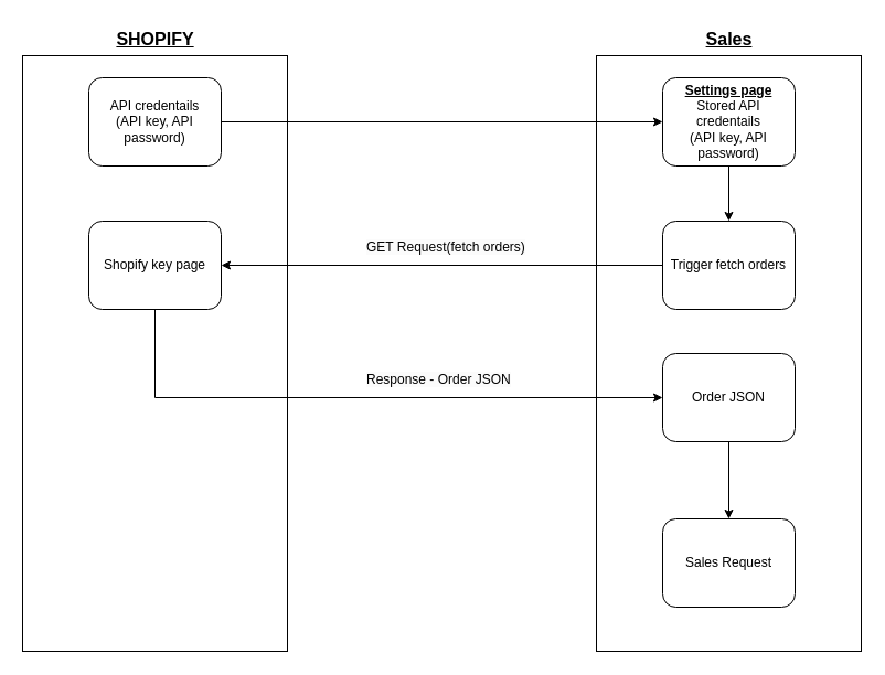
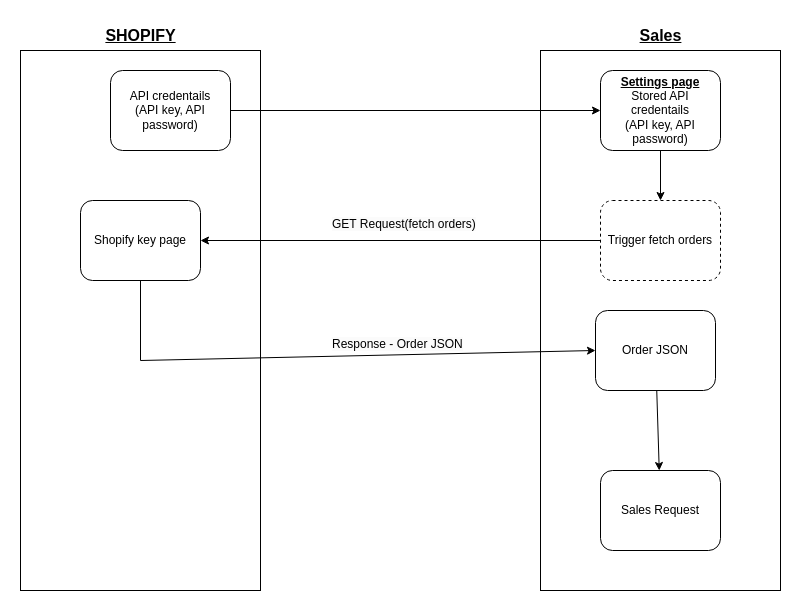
- <mxCell id="7" value="API credentails&lt;br&gt;(API key, API password)" style="rounded=1;whiteSpace=wrap;html=1;" vertex="1" parent="1"><mxGeometry x="80" y="70" width="120" height="80" as="geometry" /></mxCell>
+ <mxCell id="7" value="API credentails&lt;br&gt;(API key, API password)" style="rounded=1;whiteSpace=wrap;html=1;" vertex="1" parent="1"><mxGeometry x="110" y="70" width="120" height="80" as="geometry" /></mxCell>
- <mxCell id="11" value="Trigger fetch orders" style="rounded=1;whiteSpace=wrap;html=1;" vertex="1" parent="1"><mxGeometry x="600" y="200" width="120" height="80" as="geometry" /></mxCell>
+ <mxCell id="11" value="Trigger fetch orders" style="rounded=1;whiteSpace=wrap;html=1;dashed=1;" vertex="1" parent="1"><mxGeometry x="600" y="200" width="120" height="80" as="geometry" /></mxCell>
- <mxCell id="16" value="Order JSON" style="rounded=1;whiteSpace=wrap;html=1;" vertex="1" parent="1"><mxGeometry x="600" y="320" width="120" height="80" as="geometry" /></mxCell>
+ <mxCell id="16" value="Order JSON" style="rounded=1;whiteSpace=wrap;html=1;" vertex="1" parent="1"><mxGeometry x="595" y="310" width="120" height="80" as="geometry" /></mxCell>
